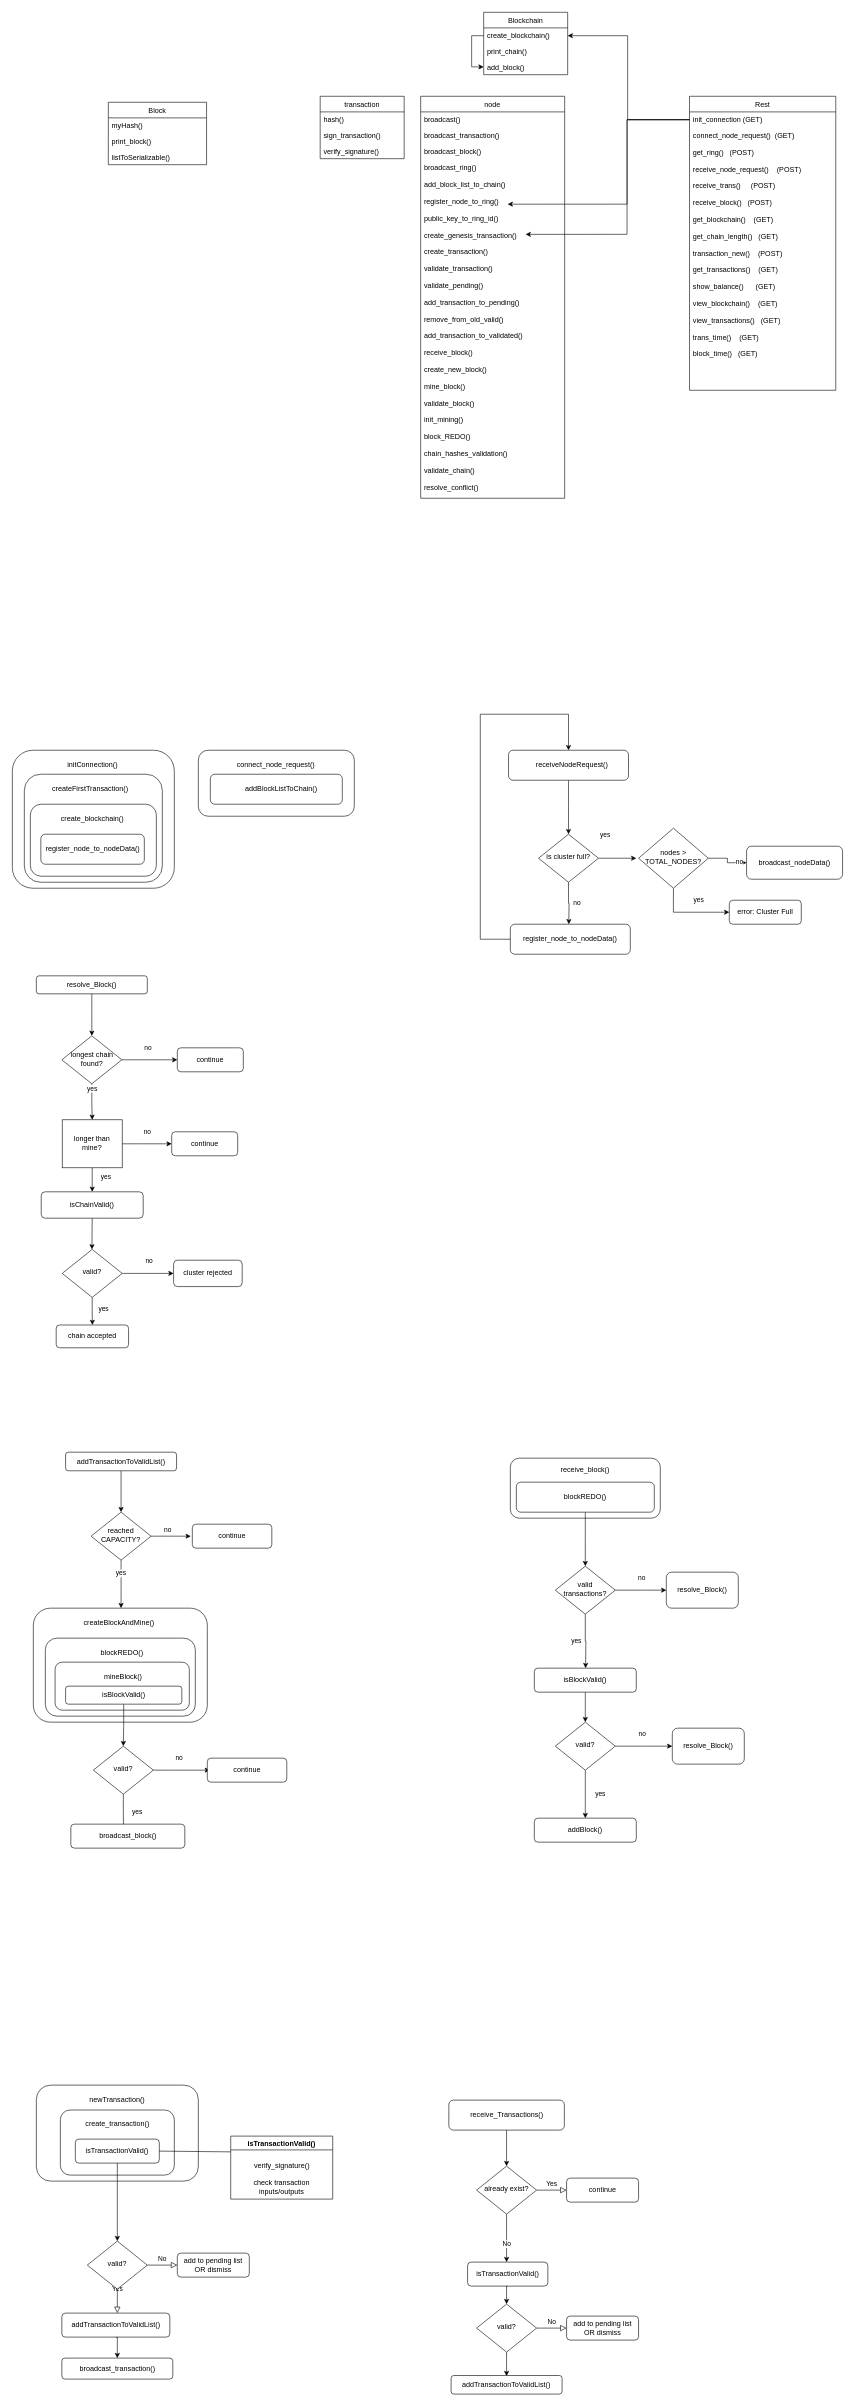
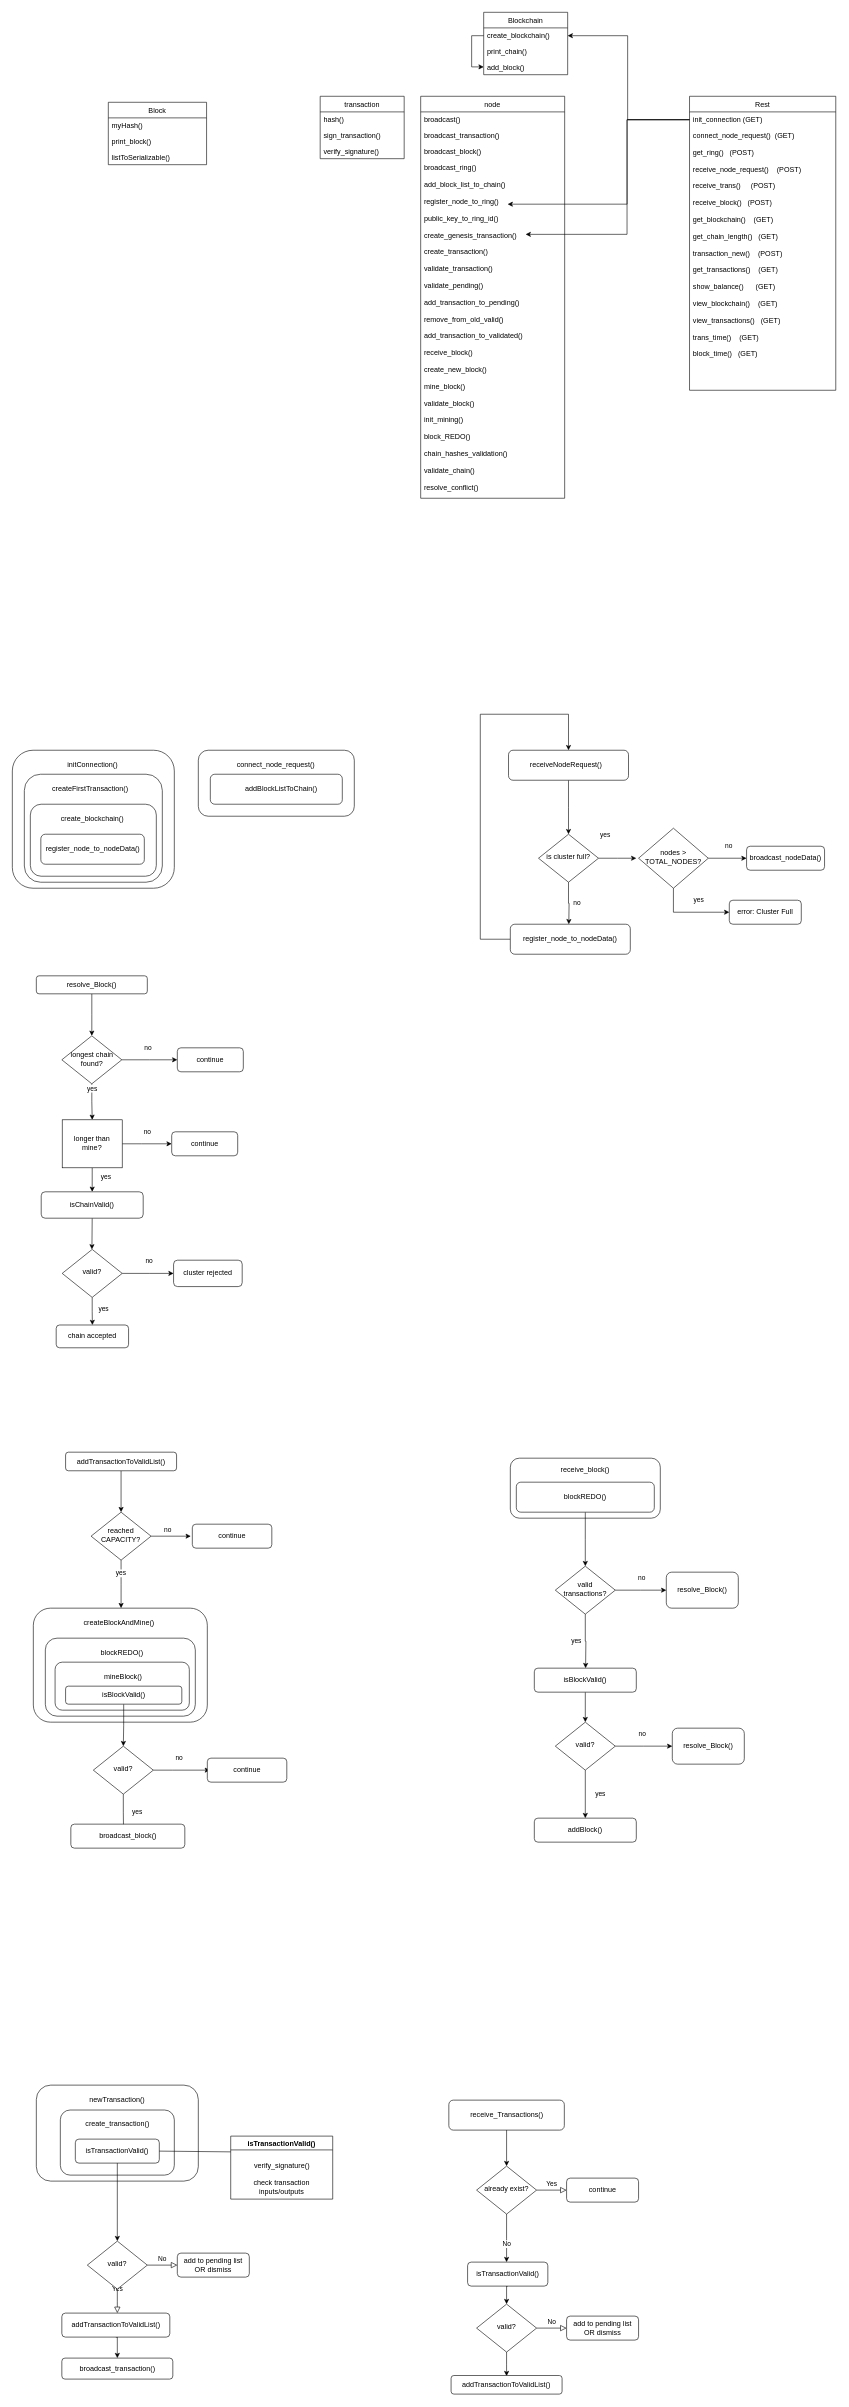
- <mxCell id="96" value="receiveNodeRequest()" style="text;html=1;strokeColor=none;fillColor=none;align=center;verticalAlign=middle;whiteSpace=wrap;rounded=0;" parent="1" vertex="1"><mxGeometry x="886.29" y="1260" width="133.75" height="30" as="geometry" /></mxCell>
+ <mxCell id="96" value="receiveNodeRequest()" style="text;html=1;strokeColor=none;fillColor=none;align=center;verticalAlign=middle;whiteSpace=wrap;rounded=0;" parent="1" vertex="1"><mxGeometry x="876.29" y="1260" width="133.75" height="30" as="geometry" /></mxCell>
- <mxCell id="103" value="broadcast_nodeData()" style="rounded=1;whiteSpace=wrap;html=1;strokeColor=default;fillColor=default;" parent="1" vertex="1"><mxGeometry x="1243.82" y="1410" width="160" height="55" as="geometry" /></mxCell>
+ <mxCell id="103" value="broadcast_nodeData()" style="rounded=1;whiteSpace=wrap;html=1;strokeColor=default;fillColor=default;" parent="1" vertex="1"><mxGeometry x="1243.82" y="1410" width="130" height="40" as="geometry" /></mxCell>
